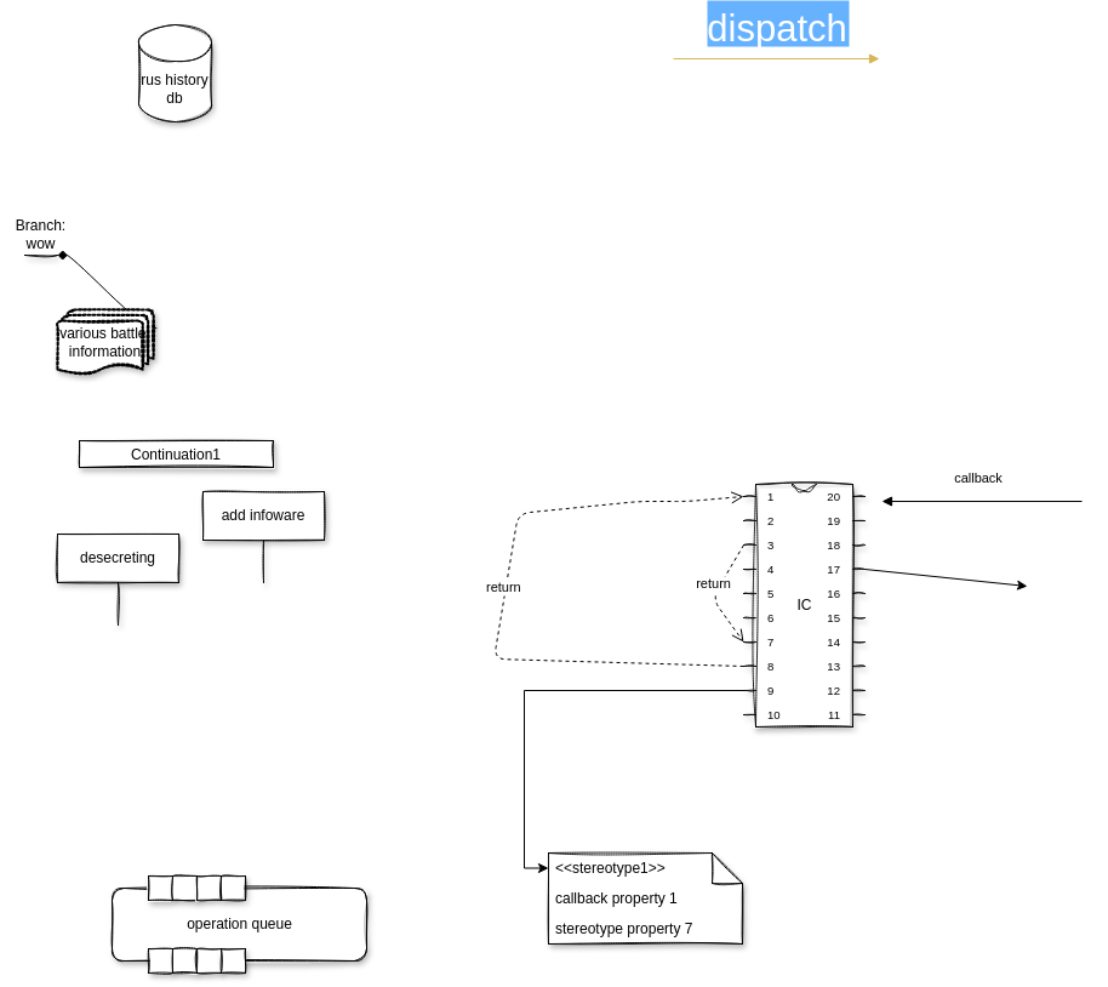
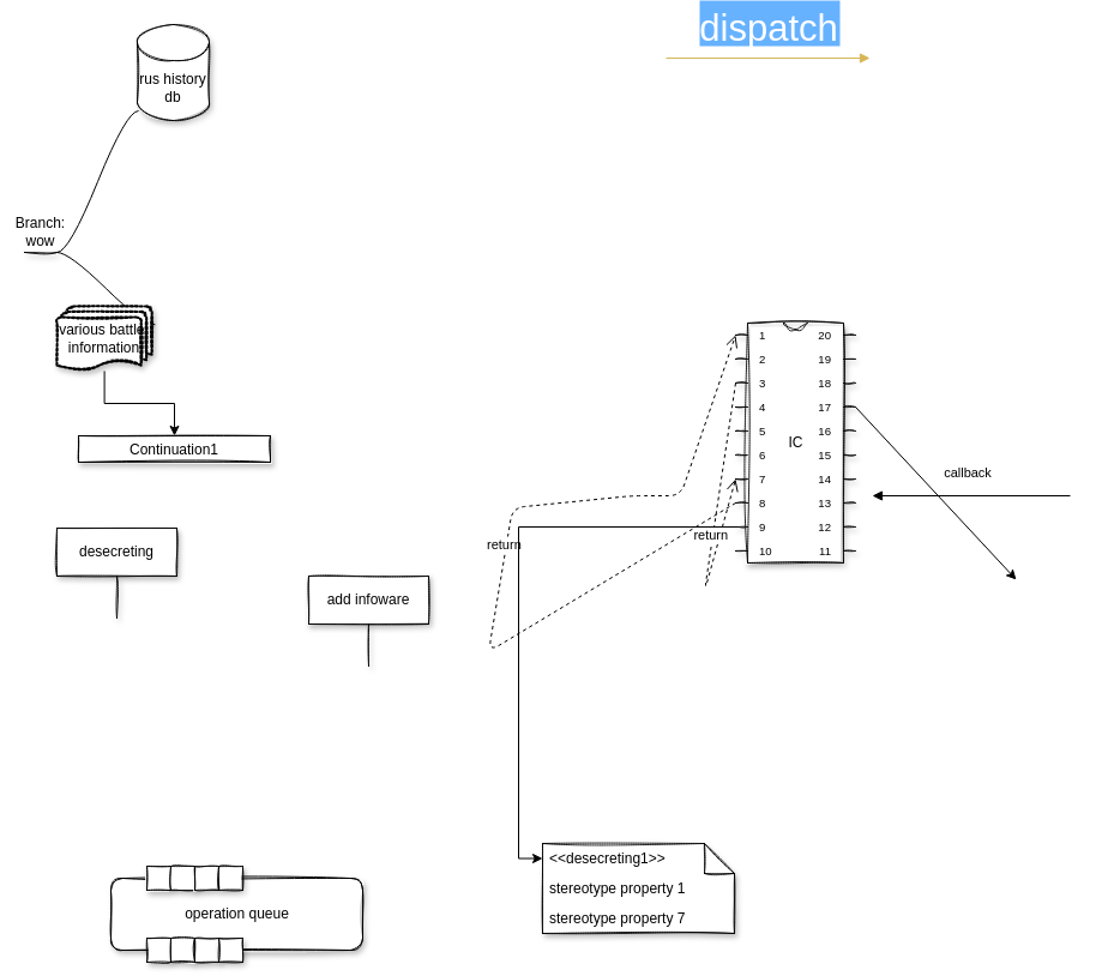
+ <mxCell id="10" style="edgeStyle=entityRelationEdgeStyle;rounded=0;orthogonalLoop=1;jettySize=auto;html=1;startArrow=none;endArrow=none;segment=10;curved=1;sourcePerimeterSpacing=0;targetPerimeterSpacing=0;entryX=0.017;entryY=0.9;entryDx=0;entryDy=0;entryPerimeter=0;" edge="1" parent="1" source="11" target="9"><mxGeometry relative="1" as="geometry"><mxPoint x="146" y="156" as="targetPoint" /></mxGeometry></mxCell>
- <mxCell id="12" value="" style="edgeStyle=entityRelationEdgeStyle;startArrow=none;endArrow=diamond;segment=10;curved=1;rounded=0;exitX=1.034;exitY=0.283;exitDx=0;exitDy=0;exitPerimeter=0;" edge="1" target="11" parent="1" source="14"><mxGeometry relative="1" as="geometry"><mxPoint x="215" y="334" as="sourcePoint" /></mxGeometry></mxCell>
+ <mxCell id="12" value="" style="edgeStyle=entityRelationEdgeStyle;startArrow=none;endArrow=none;segment=10;curved=1;rounded=0;exitX=1.034;exitY=0.283;exitDx=0;exitDy=0;exitPerimeter=0;" edge="1" target="11" parent="1" source="14"><mxGeometry relative="1" as="geometry"><mxPoint x="215" y="334" as="sourcePoint" /></mxGeometry></mxCell>
+ <mxCell id="13" value="" style="edgeStyle=orthogonalEdgeStyle;rounded=0;orthogonalLoop=1;jettySize=auto;html=1;entryX=0.5;entryY=0;entryDx=0;entryDy=0;" edge="1" parent="1" source="14" target="26"><mxGeometry relative="1" as="geometry"><mxPoint x="206.2" y="282" as="targetPoint" /></mxGeometry></mxCell>
- <mxCell id="28" value="add infoware" style="shape=umlLifeline;perimeter=lifelinePerimeter;whiteSpace=wrap;html=1;container=1;collapsible=0;recursiveResize=0;outlineConnect=0;shadow=1;dashed=1;dashPattern=1 1;sketch=1;" vertex="1" parent="1"><mxGeometry x="167" y="405" width="100" height="75" as="geometry" /></mxCell>
+ <mxCell id="28" value="add infoware" style="shape=umlLifeline;perimeter=lifelinePerimeter;whiteSpace=wrap;html=1;container=1;collapsible=0;recursiveResize=0;outlineConnect=0;shadow=1;dashed=1;dashPattern=1 1;sketch=1;" vertex="1" parent="1"><mxGeometry x="257" y="480" width="100" height="75" as="geometry" /></mxCell>
- <mxCell id="7" value="IC" style="shadow=1;dashed=1;align=center;html=1;strokeWidth=1;shape=mxgraph.electrical.logic_gates.dual_inline_ic;labelNames=a,b,c,d,e,f,g,h,i,j,k,l,m,n,o,p,q,r,s,t;dashPattern=1 1;sketch=1;curveFitting=1;jiggle=2;" vertex="1" parent="1"><mxGeometry x="613" y="399" width="100" height="200" as="geometry" /></mxCell>
+ <mxCell id="7" value="IC" style="shadow=1;dashed=1;align=center;html=1;strokeWidth=1;shape=mxgraph.electrical.logic_gates.dual_inline_ic;labelNames=a,b,c,d,e,f,g,h,i,j,k,l,m,n,o,p,q,r,s,t;dashPattern=1 1;sketch=1;curveFitting=1;jiggle=2;" vertex="1" parent="1"><mxGeometry x="613" y="269" width="100" height="200" as="geometry" /></mxCell>
- <mxCell id="30" value="&amp;lt;&amp;lt;stereotype1&amp;gt;&amp;gt;" style="text;html=1;strokeColor=none;fillColor=none;align=left;verticalAlign=middle;spacingLeft=4;spacingRight=4;overflow=hidden;rotatable=0;points=[[0,0.5],[1,0.5]];portConstraint=eastwest;shadow=1;dashed=1;dashPattern=1 1;sketch=1;" vertex="1" parent="29"><mxGeometry width="160" height="25" as="geometry" /></mxCell>
+ <mxCell id="30" value="&amp;lt;&amp;lt;desecreting1&amp;gt;&amp;gt;" style="text;html=1;strokeColor=none;fillColor=none;align=left;verticalAlign=middle;spacingLeft=4;spacingRight=4;overflow=hidden;rotatable=0;points=[[0,0.5],[1,0.5]];portConstraint=eastwest;shadow=1;dashed=1;dashPattern=1 1;sketch=1;" vertex="1" parent="29"><mxGeometry width="160" height="25" as="geometry" /></mxCell>
- <mxCell id="31" value="callback property 1" style="text;html=1;strokeColor=none;fillColor=none;align=left;verticalAlign=middle;spacingLeft=4;spacingRight=4;overflow=hidden;rotatable=0;points=[[0,0.5],[1,0.5]];portConstraint=eastwest;shadow=1;dashed=1;dashPattern=1 1;sketch=1;" vertex="1" parent="29"><mxGeometry y="25" width="160" height="25" as="geometry" /></mxCell>
+ <mxCell id="31" value="stereotype property 1" style="text;html=1;strokeColor=none;fillColor=none;align=left;verticalAlign=middle;spacingLeft=4;spacingRight=4;overflow=hidden;rotatable=0;points=[[0,0.5],[1,0.5]];portConstraint=eastwest;shadow=1;dashed=1;dashPattern=1 1;sketch=1;" vertex="1" parent="29"><mxGeometry y="25" width="160" height="25" as="geometry" /></mxCell>
